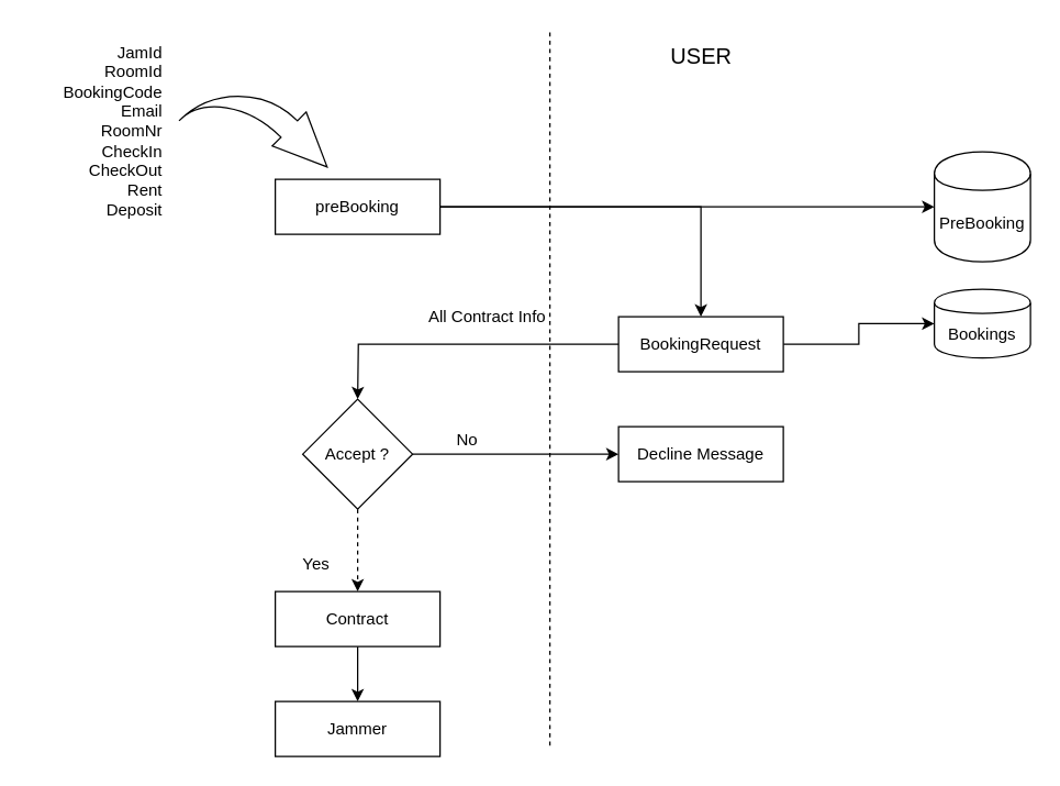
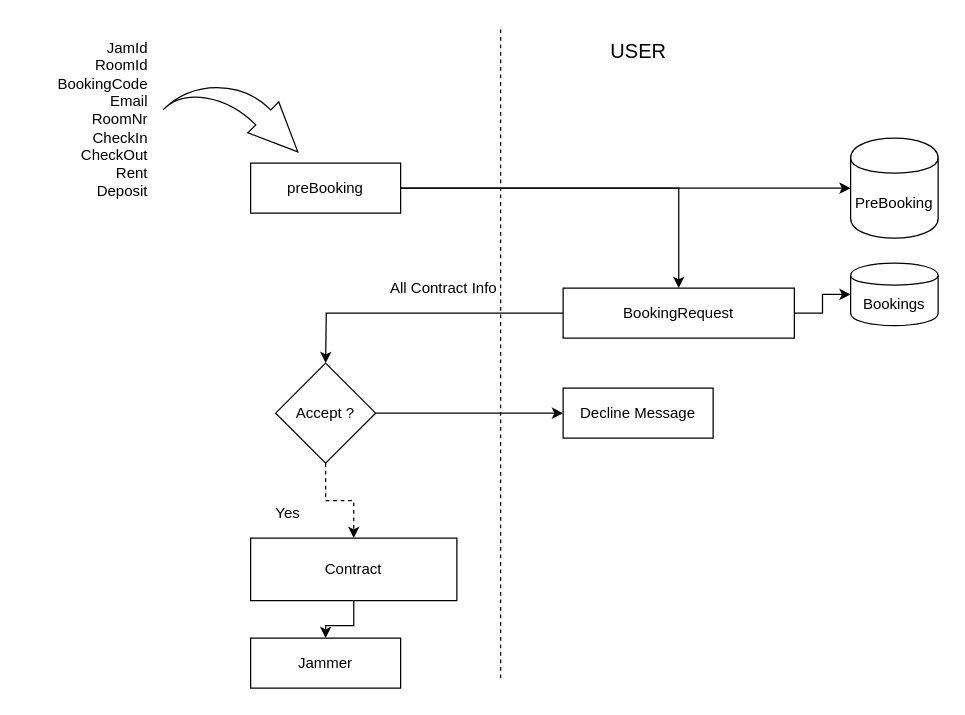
- <mxCell id="8" value="BookingRequest" style="rounded=0;whiteSpace=wrap;html=1;" vertex="1" parent="1"><mxGeometry x="450" y="230" width="120" height="40" as="geometry" /></mxCell>
+ <mxCell id="8" value="BookingRequest" style="rounded=0;whiteSpace=wrap;html=1;" vertex="1" parent="1"><mxGeometry x="450" y="230" width="185" height="40" as="geometry" /></mxCell>
- <mxCell id="17" value="No" style="text;html=1;strokeColor=none;fillColor=none;align=center;verticalAlign=middle;whiteSpace=wrap;rounded=0;" vertex="1" parent="1"><mxGeometry x="320" y="310" width="40" height="20" as="geometry" /></mxCell>
- <mxCell id="20" value="Contract" style="rounded=0;whiteSpace=wrap;html=1;" vertex="1" parent="1"><mxGeometry x="200" y="430" width="120" height="40" as="geometry" /></mxCell>
+ <mxCell id="20" value="Contract" style="rounded=0;whiteSpace=wrap;html=1;" vertex="1" parent="1"><mxGeometry x="200" y="430" width="165" height="50" as="geometry" /></mxCell>
